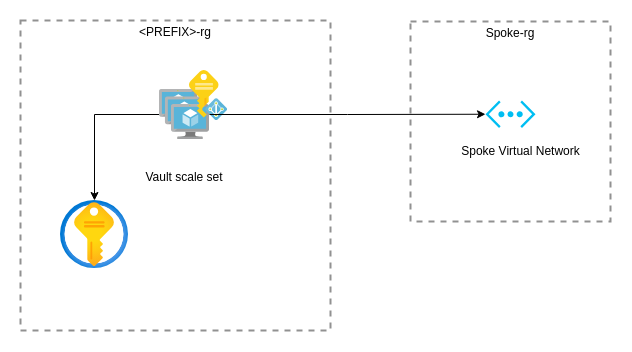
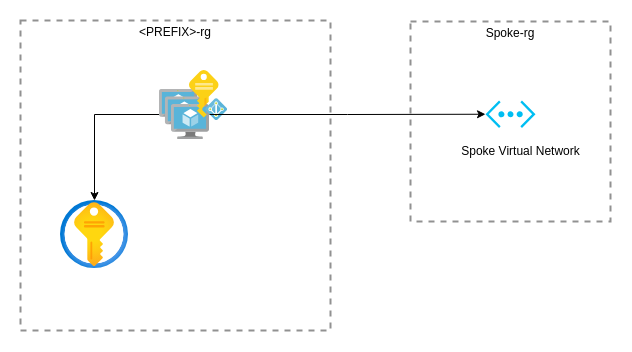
- <mxCell id="5" value="Vault scale set" style="text;html=1;strokeColor=none;fillColor=none;align=center;verticalAlign=middle;whiteSpace=wrap;rounded=0;" vertex="1" parent="2"><mxGeometry x="121" y="146.5" width="86" height="20" as="geometry" /></mxCell>
